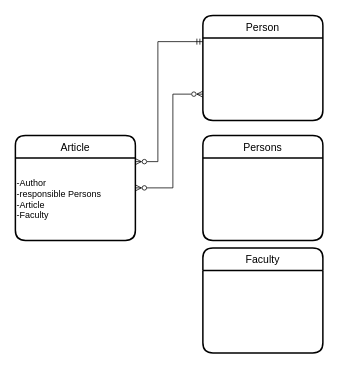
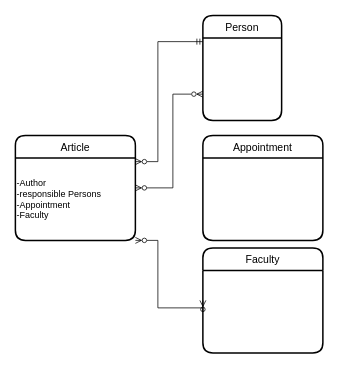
- <mxCell id="7" value="Person" style="swimlane;childLayout=stackLayout;horizontal=1;startSize=30;horizontalStack=0;rounded=1;fontSize=14;fontStyle=0;strokeWidth=2;resizeParent=0;resizeLast=1;shadow=0;dashed=0;align=center;" vertex="1" parent="1"><mxGeometry x="270" y="20" width="160" height="140" as="geometry" /></mxCell>
+ <mxCell id="7" value="Person" style="swimlane;childLayout=stackLayout;horizontal=1;startSize=30;horizontalStack=0;rounded=1;fontSize=14;fontStyle=0;strokeWidth=2;resizeParent=0;resizeLast=1;shadow=0;dashed=0;align=center;" vertex="1" parent="1"><mxGeometry x="270" y="20" width="105" height="140" as="geometry" /></mxCell>
- <mxCell id="8" value="Persons" style="swimlane;childLayout=stackLayout;horizontal=1;startSize=30;horizontalStack=0;rounded=1;fontSize=14;fontStyle=0;strokeWidth=2;resizeParent=0;resizeLast=1;shadow=0;dashed=0;align=center;" vertex="1" parent="1"><mxGeometry x="270" y="180" width="160" height="140" as="geometry" /></mxCell>
+ <mxCell id="8" value="Appointment" style="swimlane;childLayout=stackLayout;horizontal=1;startSize=30;horizontalStack=0;rounded=1;fontSize=14;fontStyle=0;strokeWidth=2;resizeParent=0;resizeLast=1;shadow=0;dashed=0;align=center;" vertex="1" parent="1"><mxGeometry x="270" y="180" width="160" height="140" as="geometry" /></mxCell>
- <mxCell id="6" value="&lt;div&gt;-Author&lt;/div&gt;&lt;div&gt;-responsible Persons&lt;/div&gt;&lt;div&gt;-Article&lt;/div&gt;&lt;div&gt;-Faculty&lt;/div&gt;" style="text;html=1;align=left;verticalAlign=middle;resizable=0;points=[];autosize=1;strokeColor=none;fillColor=none;" vertex="1" parent="5"><mxGeometry y="30" width="160" height="110" as="geometry" /></mxCell>
+ <mxCell id="6" value="&lt;div&gt;-Author&lt;/div&gt;&lt;div&gt;-responsible Persons&lt;/div&gt;&lt;div&gt;-Appointment&lt;/div&gt;&lt;div&gt;-Faculty&lt;/div&gt;" style="text;html=1;align=left;verticalAlign=middle;resizable=0;points=[];autosize=1;strokeColor=none;fillColor=none;" vertex="1" parent="5"><mxGeometry y="30" width="160" height="110" as="geometry" /></mxCell>
+ <mxCell id="4" style="edgeStyle=orthogonalEdgeStyle;rounded=0;orthogonalLoop=1;jettySize=auto;html=1;exitX=1;exitY=1;exitDx=0;exitDy=0;entryX=0;entryY=0.5;entryDx=0;entryDy=0;endArrow=ERzeroToMany;endFill=0;startArrow=ERzeroToMany;startFill=0;" edge="1" parent="1" source="5" target="9"><mxGeometry relative="1" as="geometry"><Array as="points"><mxPoint x="210" y="320" /><mxPoint x="210" y="410" /></Array></mxGeometry></mxCell>
